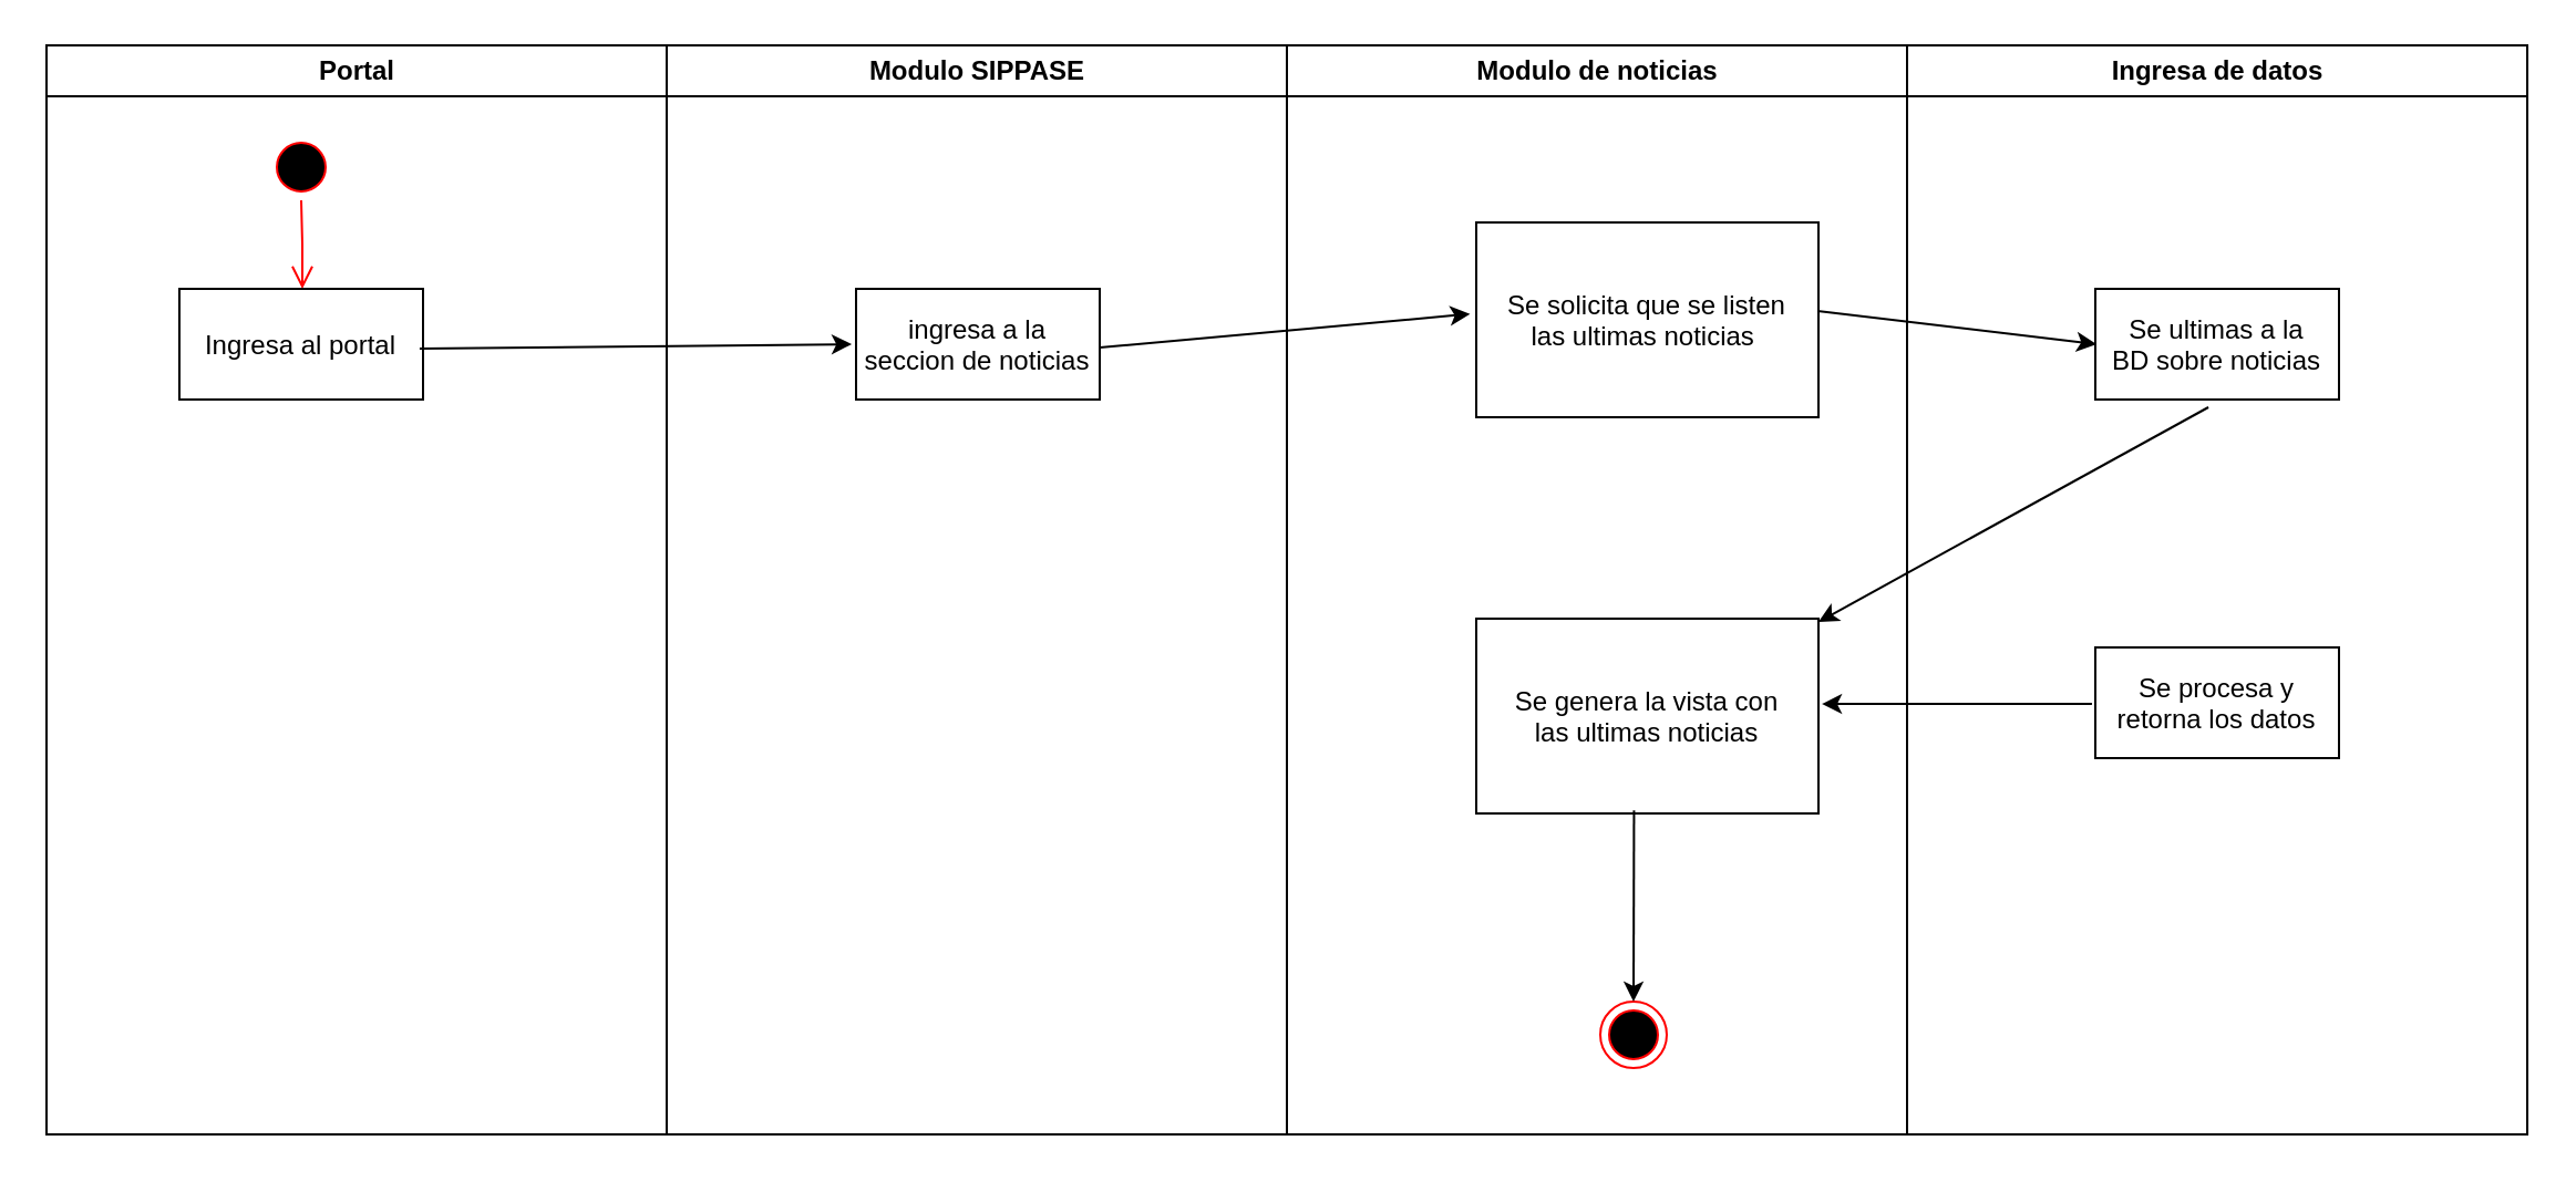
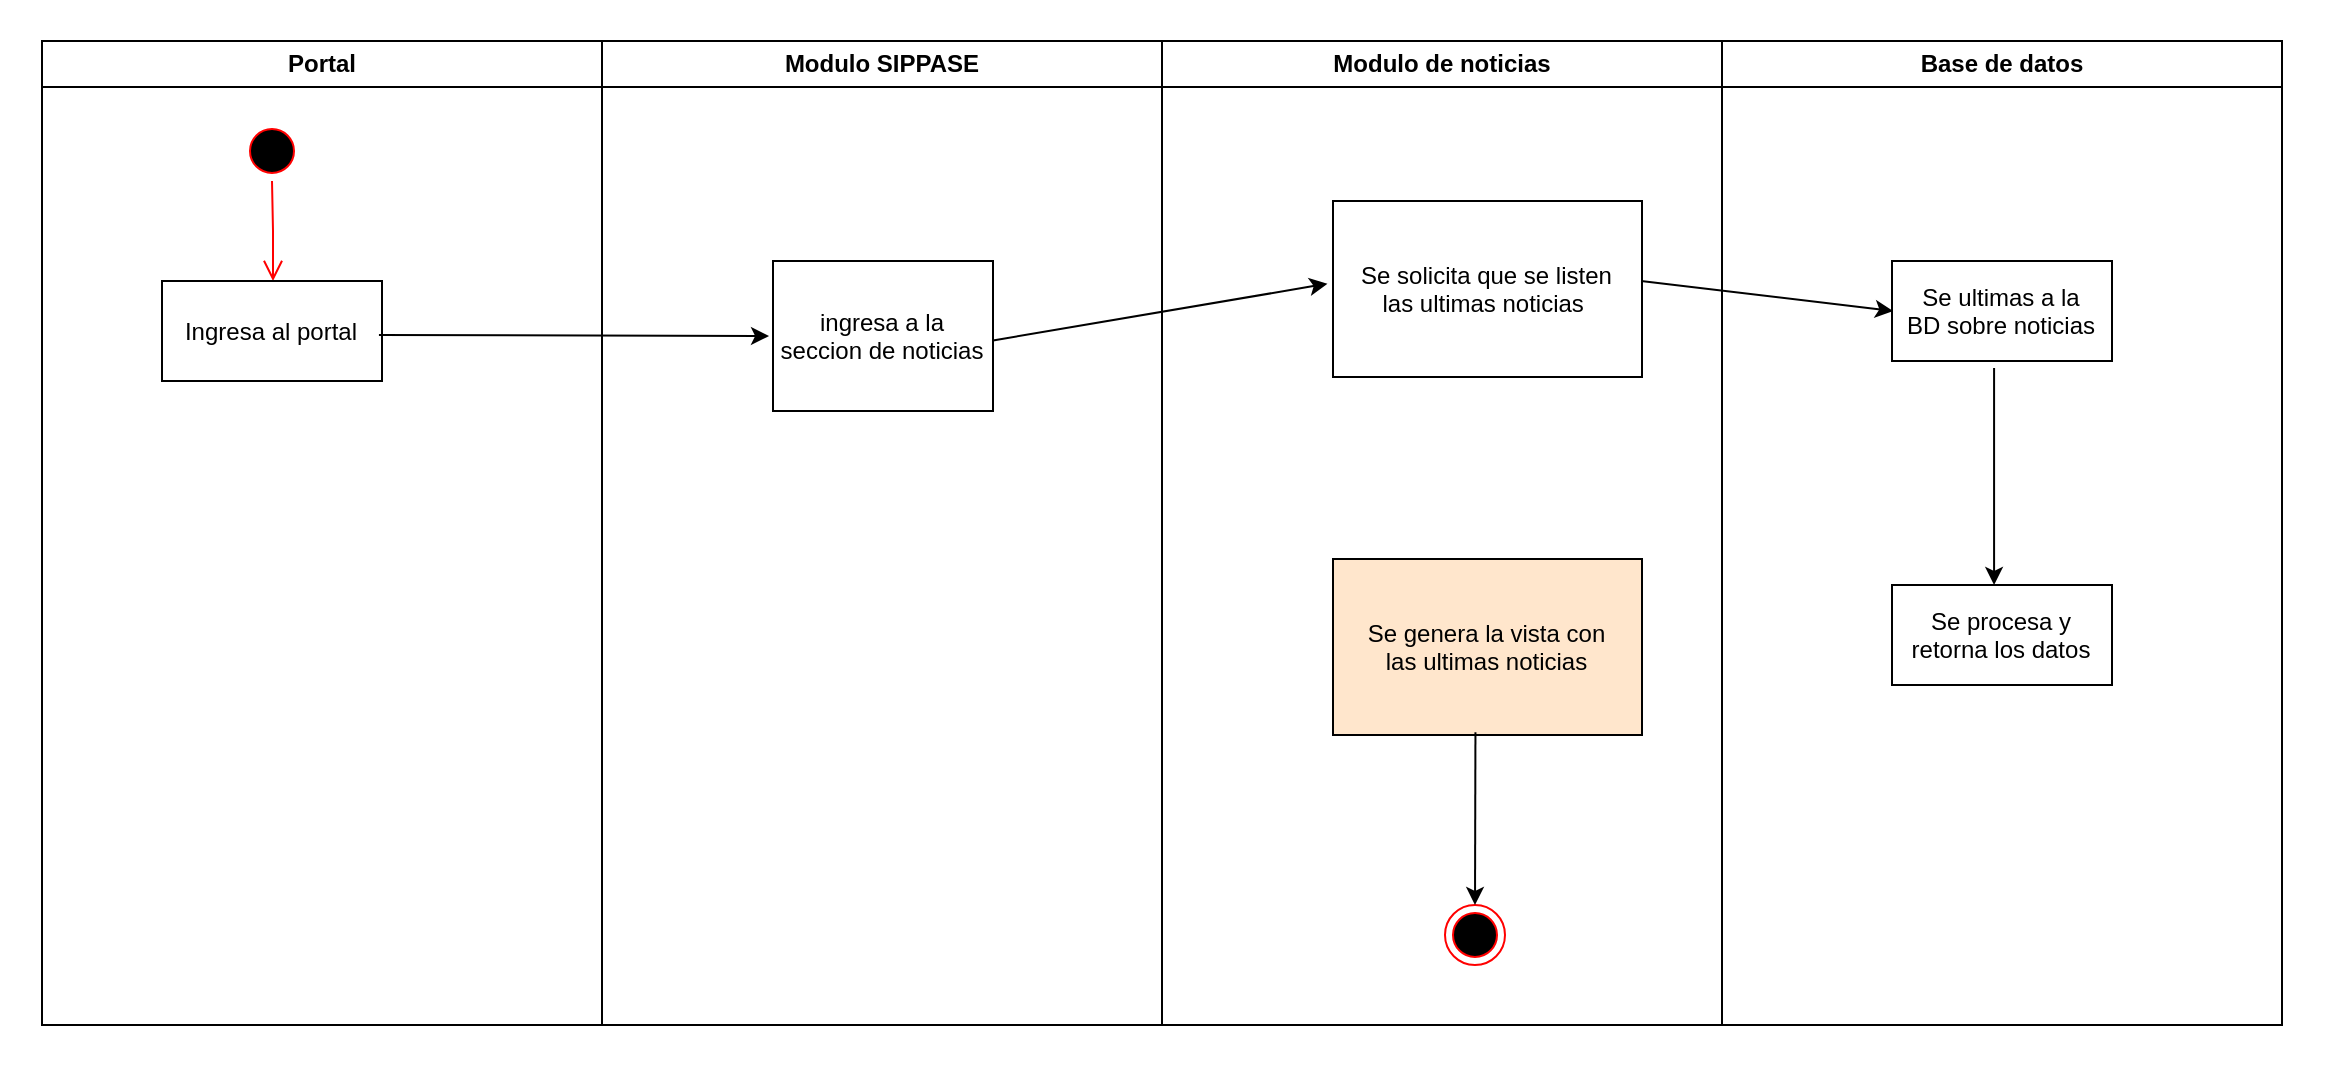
- <mxCell id="14" value="Ingresa de datos" style="swimlane;whiteSpace=wrap" vertex="1" parent="1"><mxGeometry x="860.5" y="20" width="280" height="492" as="geometry" /></mxCell>
+ <mxCell id="14" value="Base de datos" style="swimlane;whiteSpace=wrap" vertex="1" parent="1"><mxGeometry x="860.5" y="20" width="280" height="492" as="geometry" /></mxCell>
- <mxCell id="5" value="Ingresa al portal" style="" vertex="1" parent="2"><mxGeometry x="60" y="110" width="110" height="50" as="geometry" /></mxCell>
+ <mxCell id="5" value="Ingresa al portal" style="" vertex="1" parent="2"><mxGeometry x="60" y="120" width="110" height="50" as="geometry" /></mxCell>
- <mxCell id="7" value="ingresa a la &#10;seccion de noticias" style="" vertex="1" parent="6"><mxGeometry x="85.5" y="110" width="110" height="50" as="geometry" /></mxCell>
+ <mxCell id="7" value="ingresa a la &#10;seccion de noticias" style="" vertex="1" parent="6"><mxGeometry x="85.5" y="110" width="110" height="75" as="geometry" /></mxCell>
- <mxCell id="17" value="" style="endArrow=classic;html=1;rounded=0;exitX=0.464;exitY=1.07;exitDx=0;exitDy=0;exitPerimeter=0;" edge="1" parent="14" source="15" target="10"><mxGeometry width="50" height="50" relative="1" as="geometry"><mxPoint x="89.996" y="222.04" as="sourcePoint" /><mxPoint x="216.01" y="222" as="targetPoint" /></mxGeometry></mxCell>
+ <mxCell id="17" value="" style="endArrow=classic;html=1;rounded=0;exitX=0.464;exitY=1.07;exitDx=0;exitDy=0;exitPerimeter=0;entryX=0.464;entryY=0;entryDx=0;entryDy=0;entryPerimeter=0;" edge="1" parent="14" source="15" target="16"><mxGeometry width="50" height="50" relative="1" as="geometry"><mxPoint x="89.996" y="222.04" as="sourcePoint" /><mxPoint x="216.01" y="222" as="targetPoint" /></mxGeometry></mxCell>
- <mxCell id="20" value="" style="endArrow=classic;html=1;rounded=0;exitX=-0.014;exitY=0.51;exitDx=0;exitDy=0;exitPerimeter=0;entryX=1.01;entryY=0.438;entryDx=0;entryDy=0;entryPerimeter=0;" edge="1" parent="1" source="16" target="10"><mxGeometry width="50" height="50" relative="1" as="geometry"><mxPoint x="921.89" y="372.14" as="sourcePoint" /><mxPoint x="1089.109" y="372" as="targetPoint" /></mxGeometry></mxCell>
- <mxCell id="10" value="Se genera la vista con&#10;las ultimas noticias" style="" vertex="1" parent="8"><mxGeometry x="85.5" y="259" width="154.5" height="88" as="geometry" /></mxCell>
+ <mxCell id="10" value="Se genera la vista con&#10;las ultimas noticias" style="fillColor=#ffe6cc;" vertex="1" parent="8"><mxGeometry x="85.5" y="259" width="154.5" height="88" as="geometry" /></mxCell>
